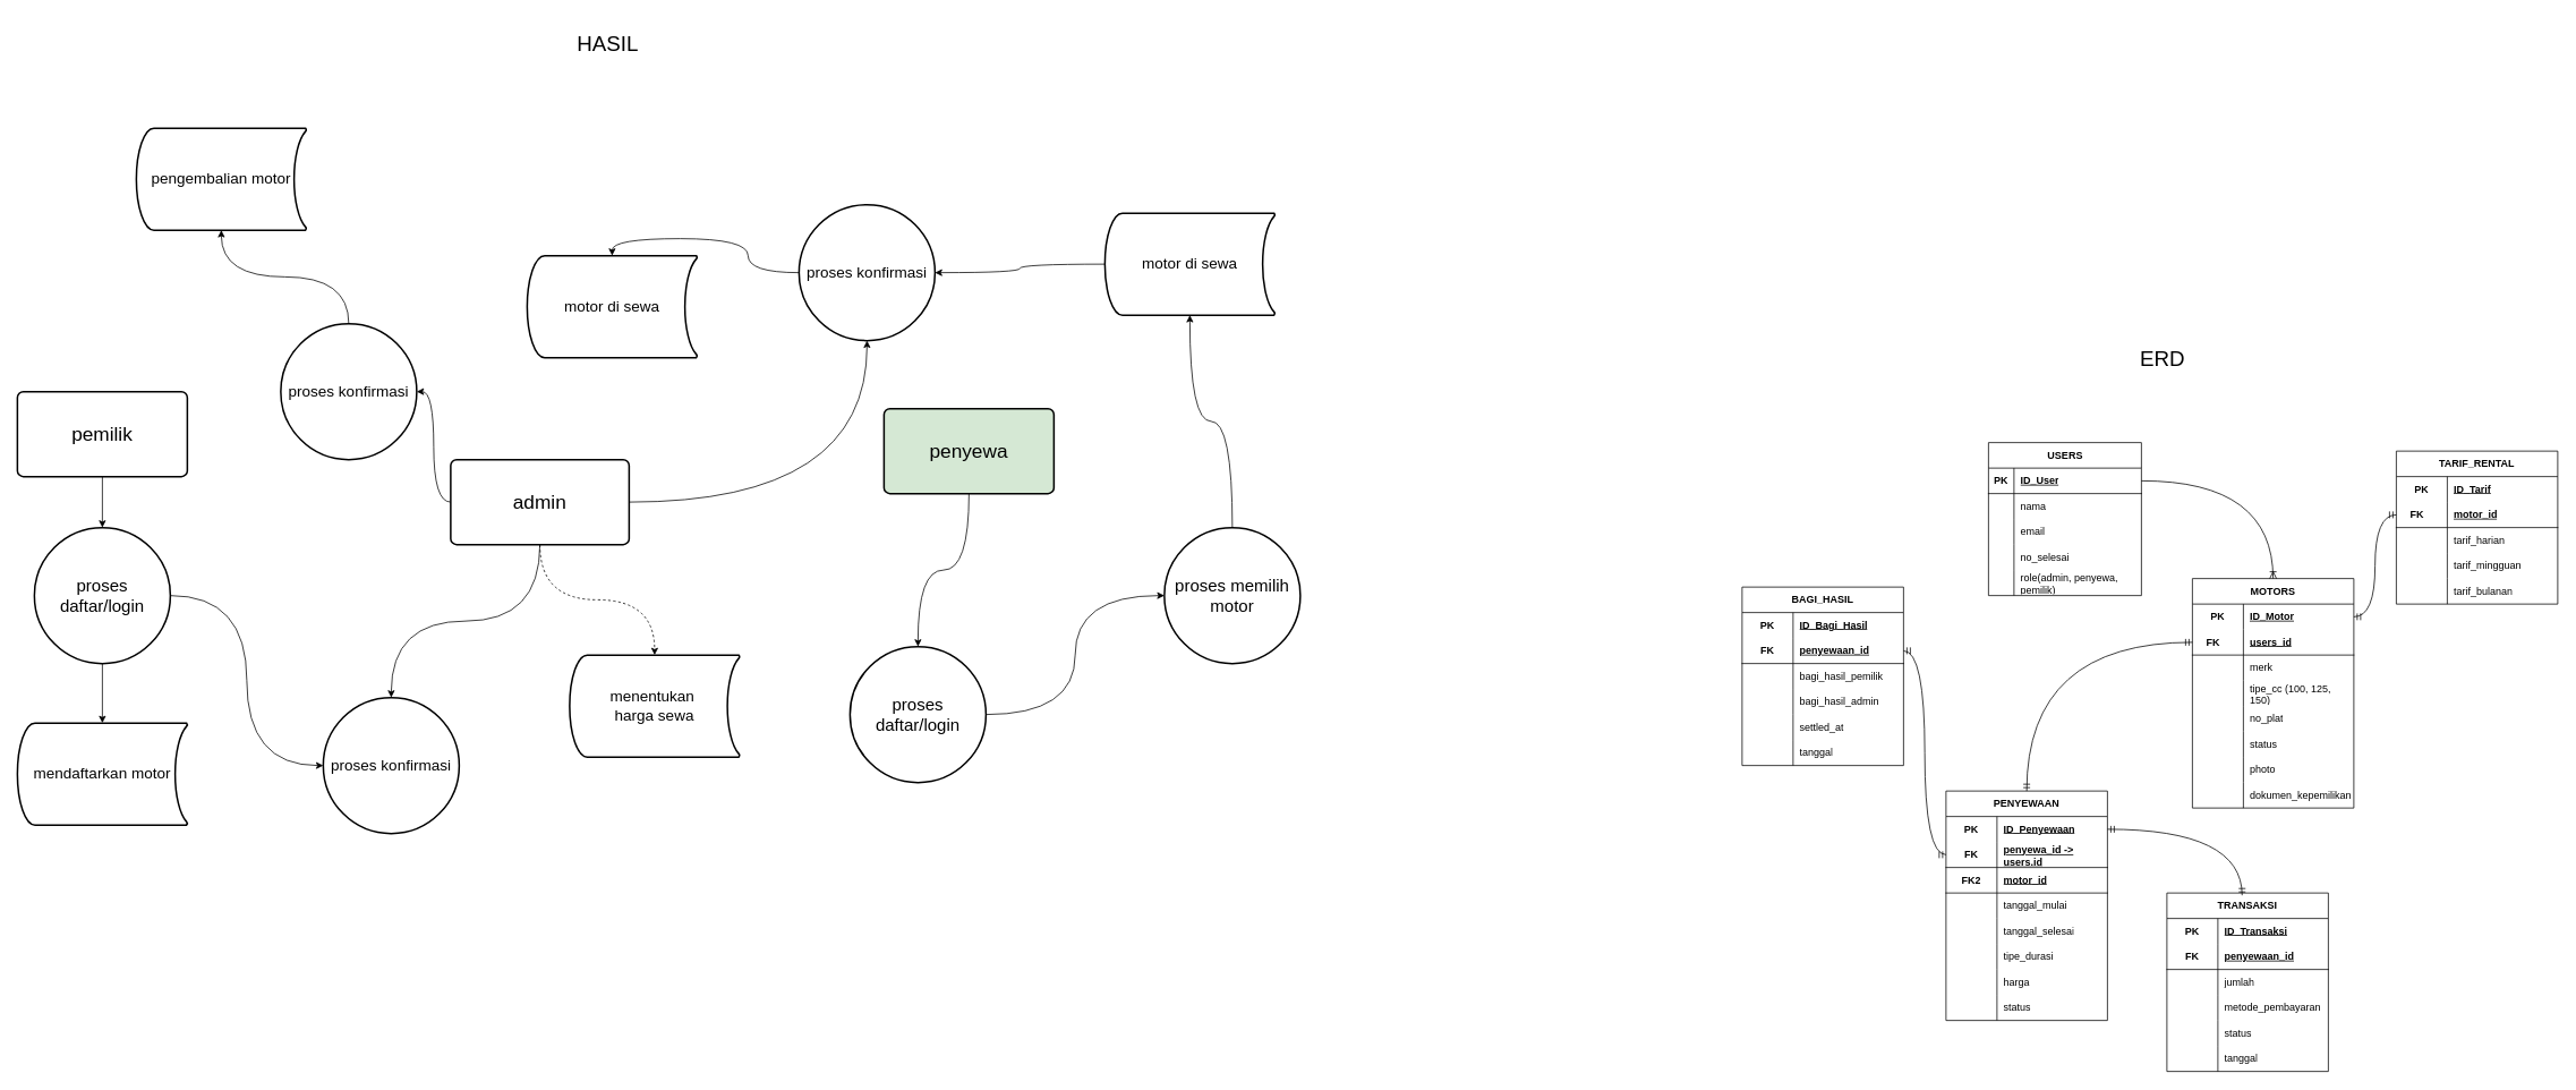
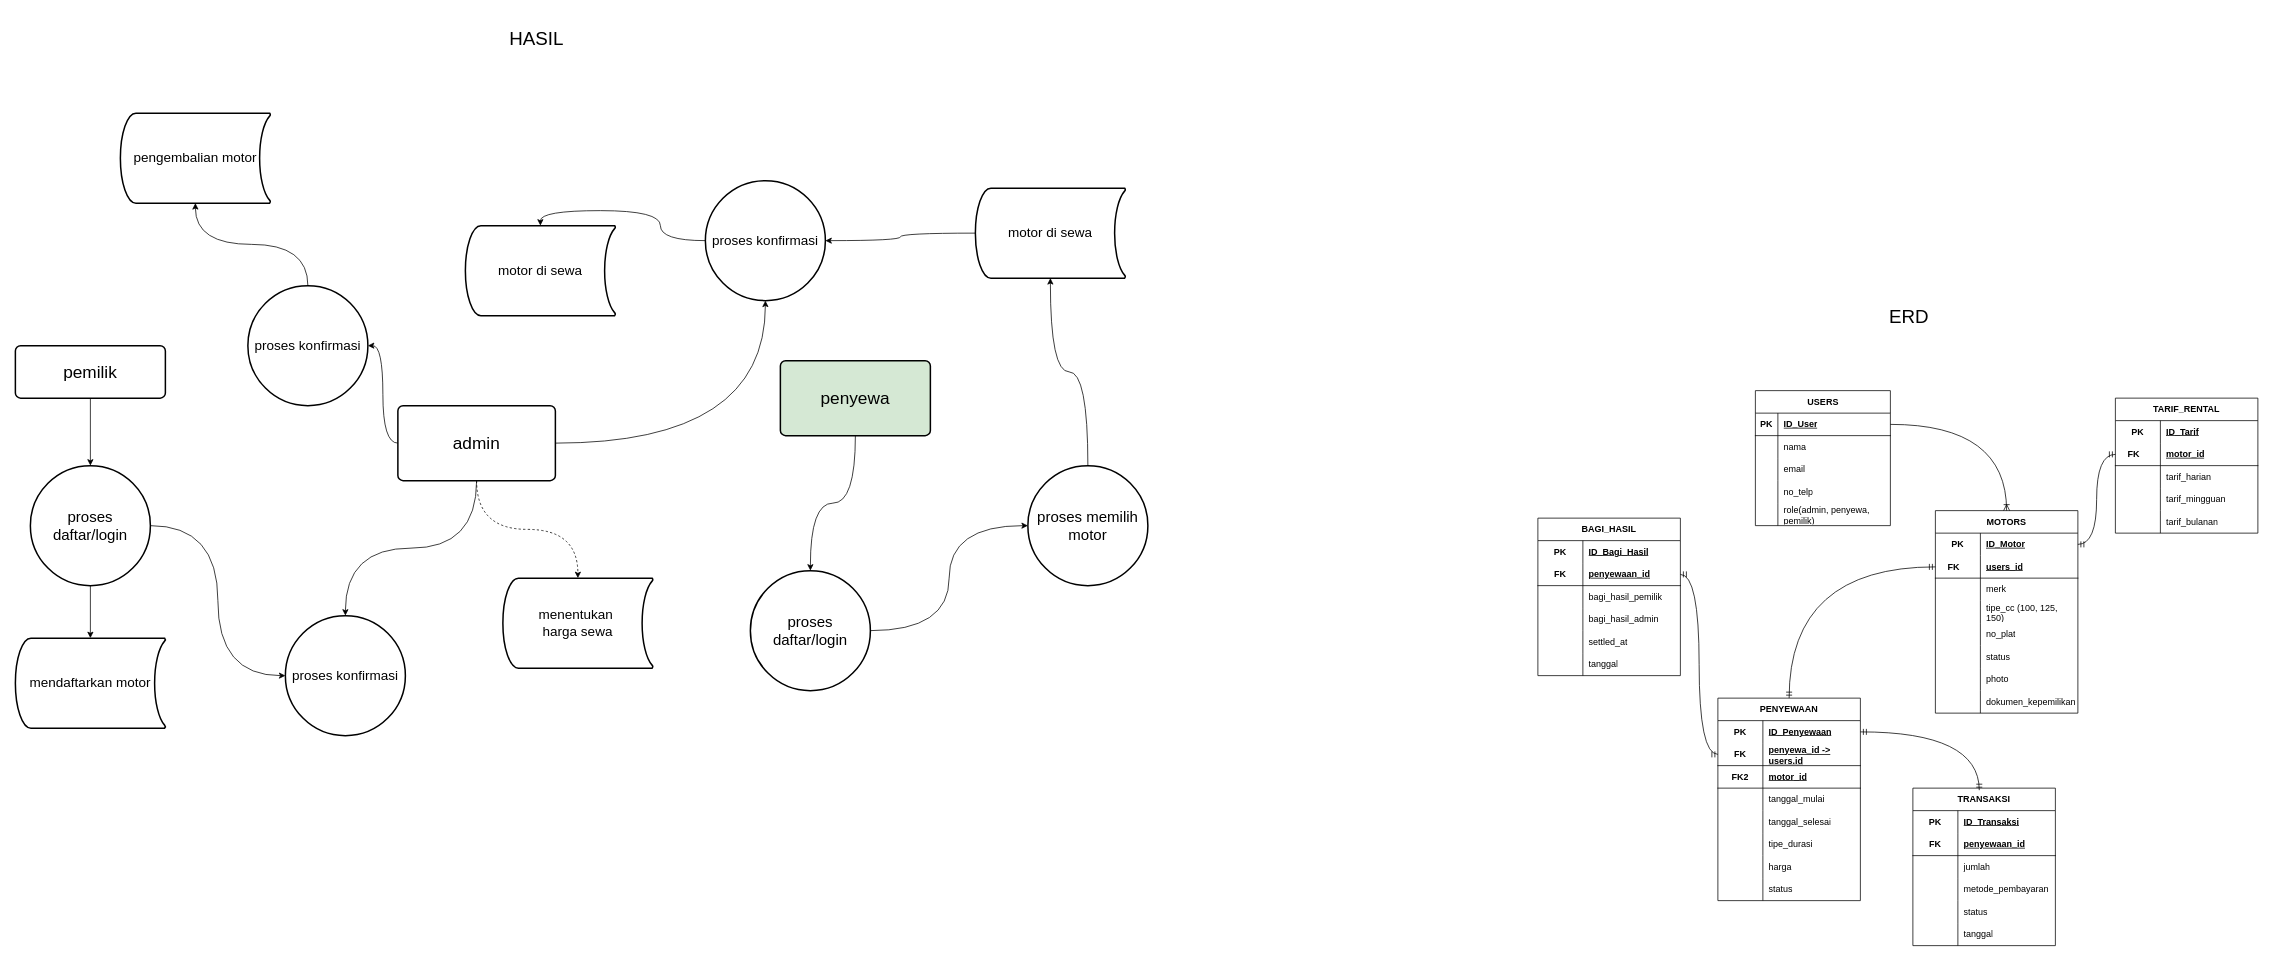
- <mxCell id="128" value="&lt;font style=&quot;font-size: 23px;&quot;&gt;pemilik&lt;/font&gt;" style="rounded=1;whiteSpace=wrap;html=1;absoluteArcSize=1;arcSize=14;strokeWidth=2;" vertex="1" parent="1"><mxGeometry x="20" y="460" width="200" height="100" as="geometry" /></mxCell>
+ <mxCell id="128" value="&lt;font style=&quot;font-size: 23px;&quot;&gt;pemilik&lt;/font&gt;" style="rounded=1;whiteSpace=wrap;html=1;absoluteArcSize=1;arcSize=14;strokeWidth=2;" vertex="1" parent="1"><mxGeometry x="20" y="460" width="200" height="70" as="geometry" /></mxCell>
- <mxCell id="14" value="no_selesai" style="shape=partialRectangle;connectable=0;fillColor=none;top=0;left=0;bottom=0;right=0;align=left;spacingLeft=6;overflow=hidden;whiteSpace=wrap;html=1;" vertex="1" parent="12"><mxGeometry x="30" width="150" height="30" as="geometry"><mxRectangle width="150" height="30" as="alternateBounds" /></mxGeometry></mxCell>
+ <mxCell id="14" value="no_telp" style="shape=partialRectangle;connectable=0;fillColor=none;top=0;left=0;bottom=0;right=0;align=left;spacingLeft=6;overflow=hidden;whiteSpace=wrap;html=1;" vertex="1" parent="12"><mxGeometry x="30" width="150" height="30" as="geometry"><mxRectangle width="150" height="30" as="alternateBounds" /></mxGeometry></mxCell>
